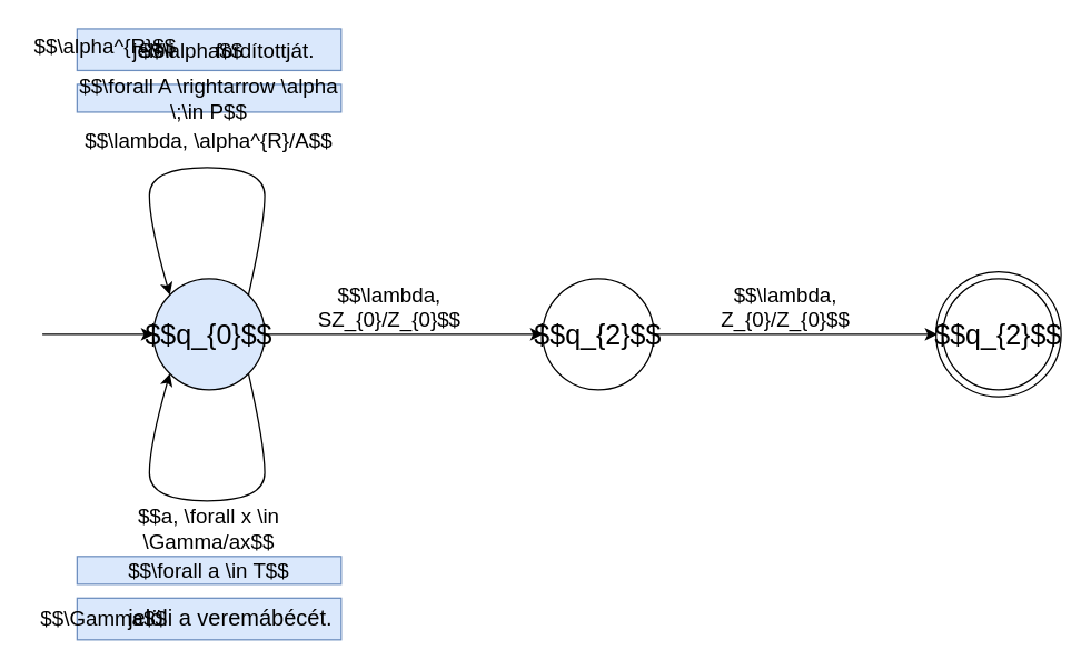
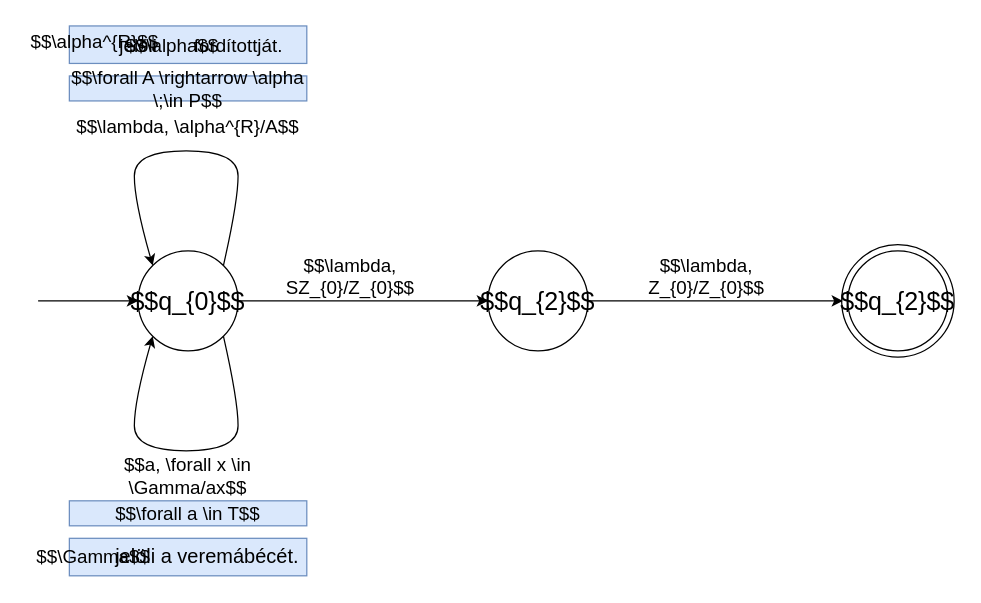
- <mxCell id="3" value="&lt;div style=&quot;font-size: 20px&quot;&gt;&lt;font style=&quot;font-size: 20px&quot;&gt;$$q_{0}$$&lt;br&gt;&lt;/font&gt;&lt;/div&gt;" style="ellipse;whiteSpace=wrap;html=1;aspect=fixed;fillColor=#dae8fc;" parent="1" vertex="1"><mxGeometry x="110" y="200" width="80" height="80" as="geometry" /></mxCell>
+ <mxCell id="3" value="&lt;div style=&quot;font-size: 20px&quot;&gt;&lt;font style=&quot;font-size: 20px&quot;&gt;$$q_{0}$$&lt;br&gt;&lt;/font&gt;&lt;/div&gt;" style="ellipse;whiteSpace=wrap;html=1;aspect=fixed;" parent="1" vertex="1"><mxGeometry x="110" y="200" width="80" height="80" as="geometry" /></mxCell>
